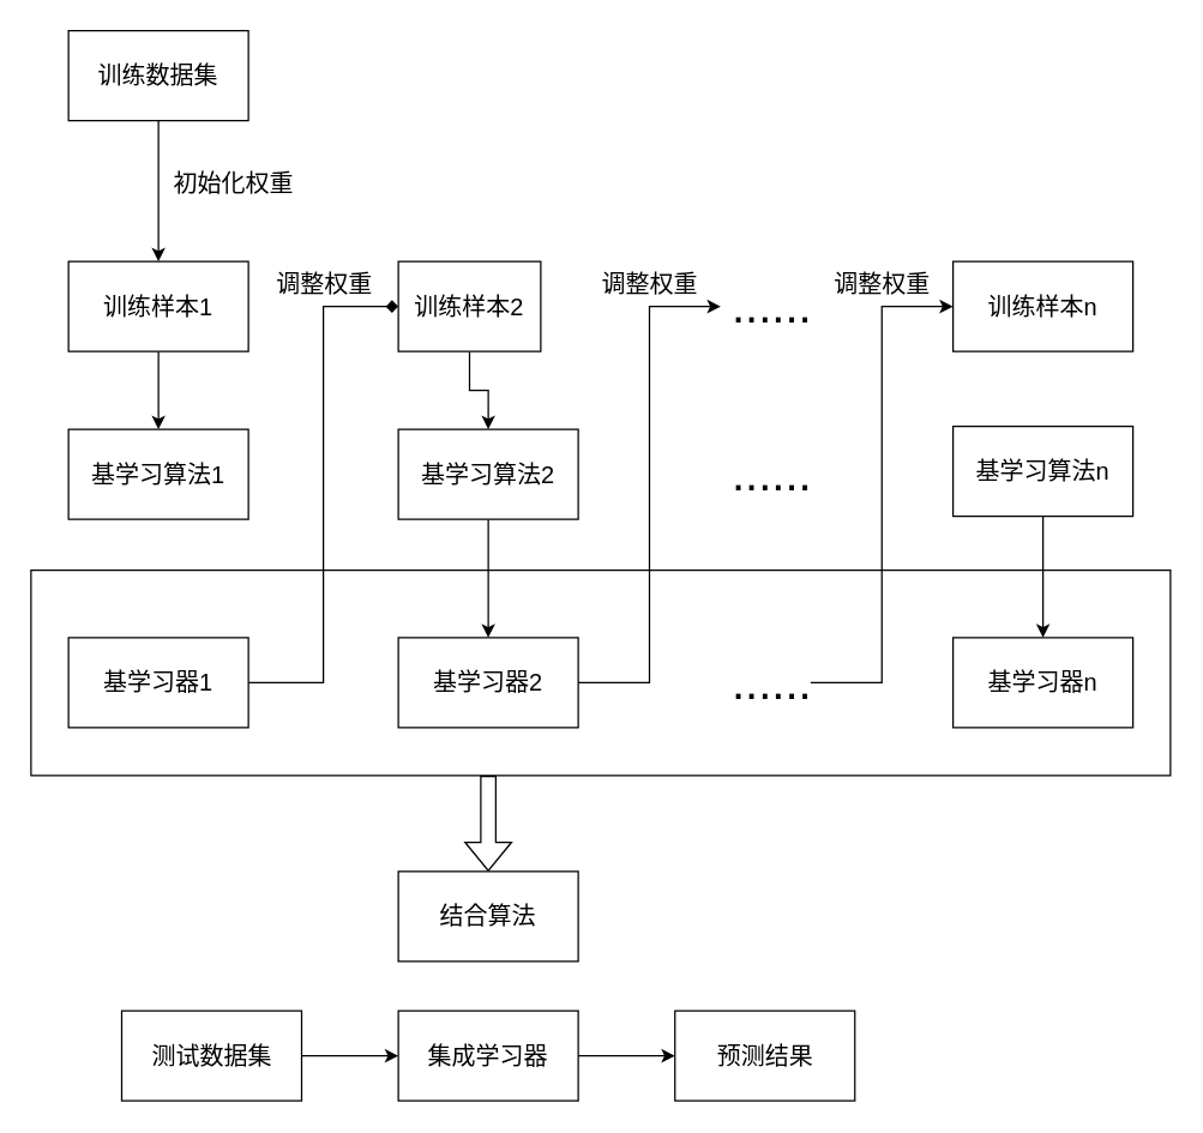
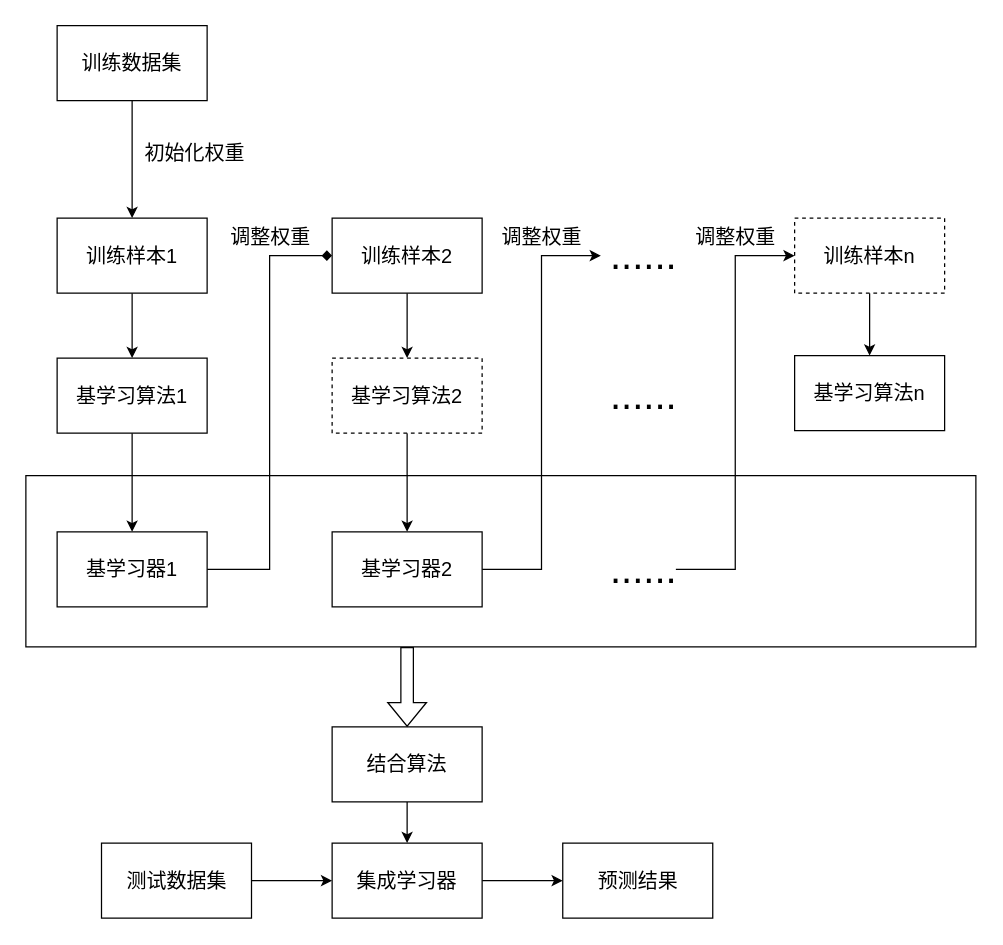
- <mxCell id="8" value="训练样本2" style="rounded=0;whiteSpace=wrap;html=1;fontSize=16;" parent="1" vertex="1"><mxGeometry x="265" y="174" width="95" height="60" as="geometry" /></mxCell>
+ <mxCell id="8" value="训练样本2" style="rounded=0;whiteSpace=wrap;html=1;fontSize=16;" parent="1" vertex="1"><mxGeometry x="265" y="174" width="120" height="60" as="geometry" /></mxCell>
- <mxCell id="10" value="训练样本n" style="rounded=0;whiteSpace=wrap;html=1;fontSize=16;" parent="1" vertex="1"><mxGeometry x="635" y="174" width="120" height="60" as="geometry" /></mxCell>
+ <mxCell id="10" value="训练样本n" style="rounded=0;whiteSpace=wrap;html=1;fontSize=16;dashed=1;" parent="1" vertex="1"><mxGeometry x="635" y="174" width="120" height="60" as="geometry" /></mxCell>
+ <mxCell id="9" value="" style="edgeStyle=orthogonalEdgeStyle;rounded=0;orthogonalLoop=1;jettySize=auto;html=1;fontSize=32;" parent="1" source="10" target="24" edge="1"><mxGeometry relative="1" as="geometry" /></mxCell>
- <mxCell id="17" value="基学习算法2" style="rounded=0;whiteSpace=wrap;html=1;fontSize=16;" parent="1" vertex="1"><mxGeometry x="265" y="286" width="120" height="60" as="geometry" /></mxCell>
+ <mxCell id="17" value="基学习算法2" style="rounded=0;whiteSpace=wrap;html=1;fontSize=16;dashed=1;" parent="1" vertex="1"><mxGeometry x="265" y="286" width="120" height="60" as="geometry" /></mxCell>
- <mxCell id="23" value="" style="edgeStyle=orthogonalEdgeStyle;rounded=0;orthogonalLoop=1;jettySize=auto;html=1;fontSize=32;" parent="1" source="24" target="25" edge="1"><mxGeometry relative="1" as="geometry" /></mxCell>
+ <mxCell id="12" value="" style="edgeStyle=orthogonalEdgeStyle;rounded=0;orthogonalLoop=1;jettySize=auto;html=1;fontSize=32;" parent="1" source="13" target="15" edge="1"><mxGeometry relative="1" as="geometry" /></mxCell>
- <mxCell id="25" value="基学习器n" style="rounded=0;whiteSpace=wrap;html=1;fontSize=16;" parent="1" vertex="1"><mxGeometry x="635" y="425" width="120" height="60" as="geometry" /></mxCell>
+ <mxCell id="34" value="" style="edgeStyle=orthogonalEdgeStyle;rounded=0;orthogonalLoop=1;jettySize=auto;html=1;fontSize=16;" parent="1" source="35" target="27" edge="1"><mxGeometry relative="1" as="geometry" /></mxCell>
